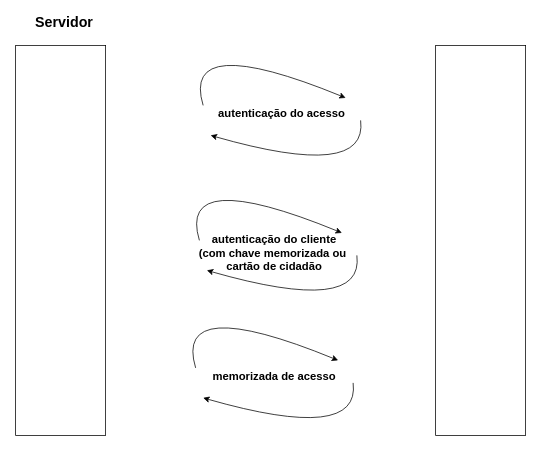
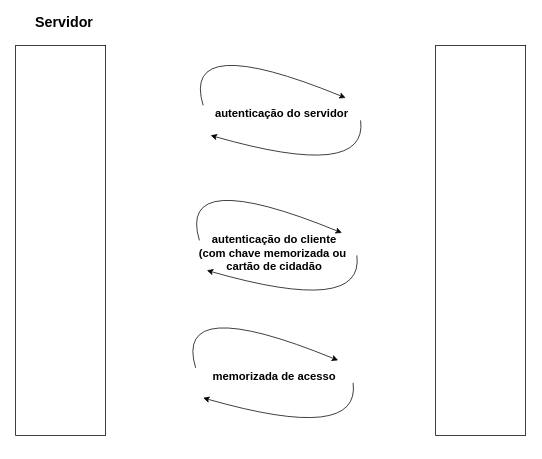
- <mxCell id="7" value="&lt;font style=&quot;font-size: 15px&quot;&gt;&lt;b&gt;autenticação do acesso&lt;/b&gt;&lt;/font&gt;" style="text;html=1;strokeColor=none;fillColor=none;align=center;verticalAlign=middle;whiteSpace=wrap;rounded=0;" vertex="1" parent="1"><mxGeometry x="260" y="140" width="230" height="20" as="geometry" /></mxCell>
+ <mxCell id="7" value="&lt;font style=&quot;font-size: 15px&quot;&gt;&lt;b&gt;autenticação do servidor&lt;/b&gt;&lt;/font&gt;" style="text;html=1;strokeColor=none;fillColor=none;align=center;verticalAlign=middle;whiteSpace=wrap;rounded=0;" vertex="1" parent="1"><mxGeometry x="260" y="140" width="230" height="20" as="geometry" /></mxCell>
